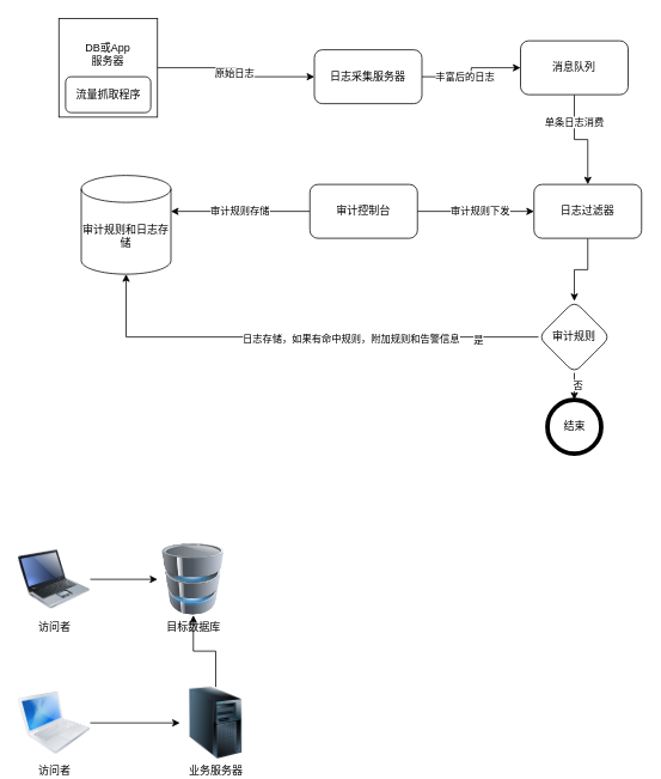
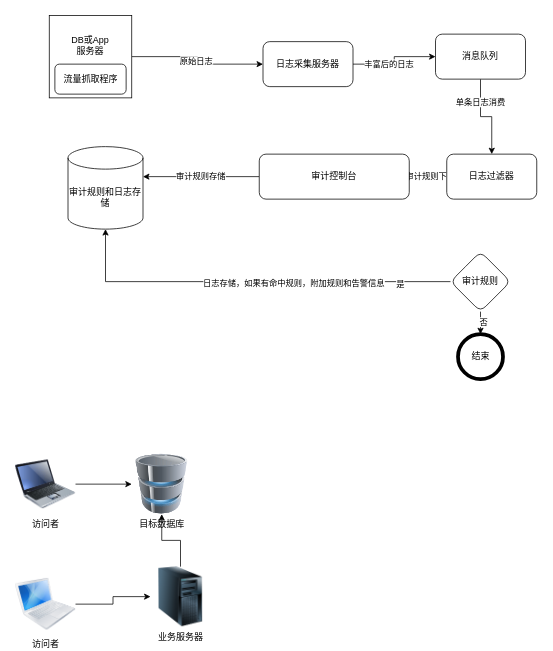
- <mxCell id="16" value="审计控制台" style="rounded=1;whiteSpace=wrap;html=1;" vertex="1" parent="1"><mxGeometry x="345" y="205" width="120" height="60" as="geometry" /></mxCell>
+ <mxCell id="16" value="审计控制台" style="rounded=1;whiteSpace=wrap;html=1;" vertex="1" parent="1"><mxGeometry x="345" y="205" width="200" height="60" as="geometry" /></mxCell>
- <mxCell id="18" value="" style="edgeStyle=orthogonalEdgeStyle;rounded=0;orthogonalLoop=1;jettySize=auto;html=1;" edge="1" parent="1" source="19" target="25"><mxGeometry relative="1" as="geometry" /></mxCell>
- <mxCell id="31" value="业务服务器" style="image;html=1;image=img/lib/clip_art/computers/Server_Tower_128x128.png" vertex="1" parent="1"><mxGeometry x="200" y="765" width="80" height="80" as="geometry" /></mxCell>
+ <mxCell id="31" value="业务服务器" style="image;html=1;image=img/lib/clip_art/computers/Server_Tower_128x128.png" vertex="1" parent="1"><mxGeometry x="200" y="755" width="80" height="80" as="geometry" /></mxCell>
